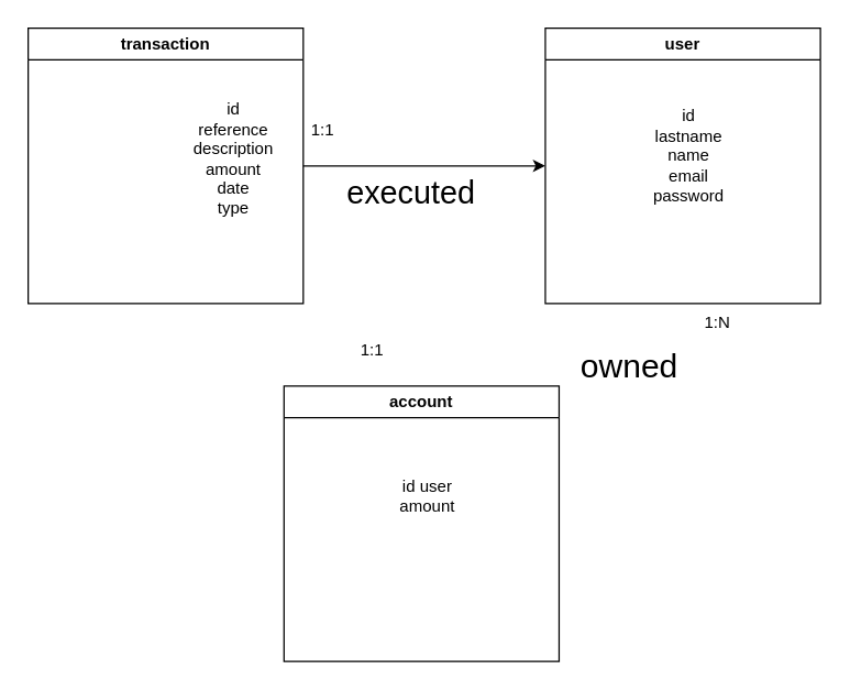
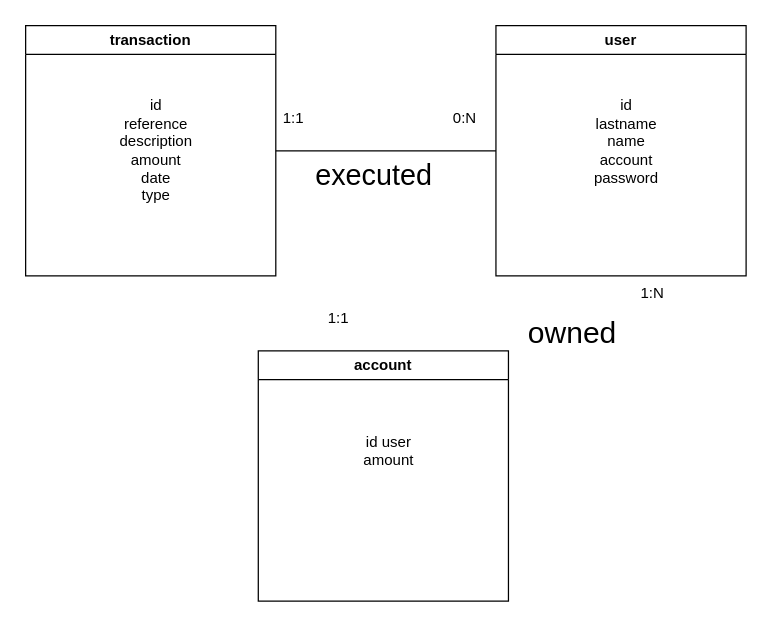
+ <mxCell id="11" value="0:N" style="text;strokeColor=none;fillColor=none;spacingLeft=4;spacingRight=4;overflow=hidden;rotatable=0;points=[[0,0.5],[1,0.5]];portConstraint=eastwest;fontSize=12;whiteSpace=wrap;html=1;" vertex="1" parent="1"><mxGeometry x="356" y="80" width="40" height="30" as="geometry" /></mxCell>
- <mxCell id="4" value="id&lt;div&gt;reference&lt;/div&gt;&lt;div&gt;description&lt;/div&gt;&lt;div&gt;amount&lt;/div&gt;&lt;div&gt;date&lt;/div&gt;&lt;div&gt;type&lt;/div&gt;" style="text;html=1;align=center;verticalAlign=middle;resizable=0;points=[];autosize=1;strokeColor=none;fillColor=none;" vertex="1" parent="3"><mxGeometry x="109" y="45" width="80" height="100" as="geometry" /></mxCell>
+ <mxCell id="4" value="id&lt;div&gt;reference&lt;/div&gt;&lt;div&gt;description&lt;/div&gt;&lt;div&gt;amount&lt;/div&gt;&lt;div&gt;date&lt;/div&gt;&lt;div&gt;type&lt;/div&gt;" style="text;html=1;align=center;verticalAlign=middle;resizable=0;points=[];autosize=1;strokeColor=none;fillColor=none;" vertex="1" parent="3"><mxGeometry x="64" y="50" width="80" height="100" as="geometry" /></mxCell>
- <mxCell id="2" value="" style="edgeStyle=orthogonalEdgeStyle;rounded=0;orthogonalLoop=1;jettySize=auto;html=1;" edge="1" parent="1" source="3" target="5"><mxGeometry relative="1" as="geometry" /></mxCell>
+ <mxCell id="2" value="" style="edgeStyle=orthogonalEdgeStyle;rounded=0;orthogonalLoop=1;jettySize=auto;html=1;endArrow=none;" edge="1" parent="1" source="3" target="5"><mxGeometry relative="1" as="geometry" /></mxCell>
- <mxCell id="6" value="id&lt;div&gt;lastname&lt;/div&gt;&lt;div&gt;name&lt;/div&gt;&lt;div&gt;email&lt;/div&gt;&lt;div&gt;password&lt;/div&gt;&lt;div&gt;&lt;br&gt;&lt;/div&gt;" style="text;html=1;align=center;verticalAlign=middle;resizable=0;points=[];autosize=1;strokeColor=none;fillColor=none;" vertex="1" parent="5"><mxGeometry x="69" y="50" width="70" height="100" as="geometry" /></mxCell>
+ <mxCell id="6" value="id&lt;div&gt;lastname&lt;/div&gt;&lt;div&gt;name&lt;/div&gt;&lt;div&gt;account&lt;/div&gt;&lt;div&gt;password&lt;/div&gt;&lt;div&gt;&lt;br&gt;&lt;/div&gt;" style="text;html=1;align=center;verticalAlign=middle;resizable=0;points=[];autosize=1;strokeColor=none;fillColor=none;" vertex="1" parent="5"><mxGeometry x="69" y="50" width="70" height="100" as="geometry" /></mxCell>
